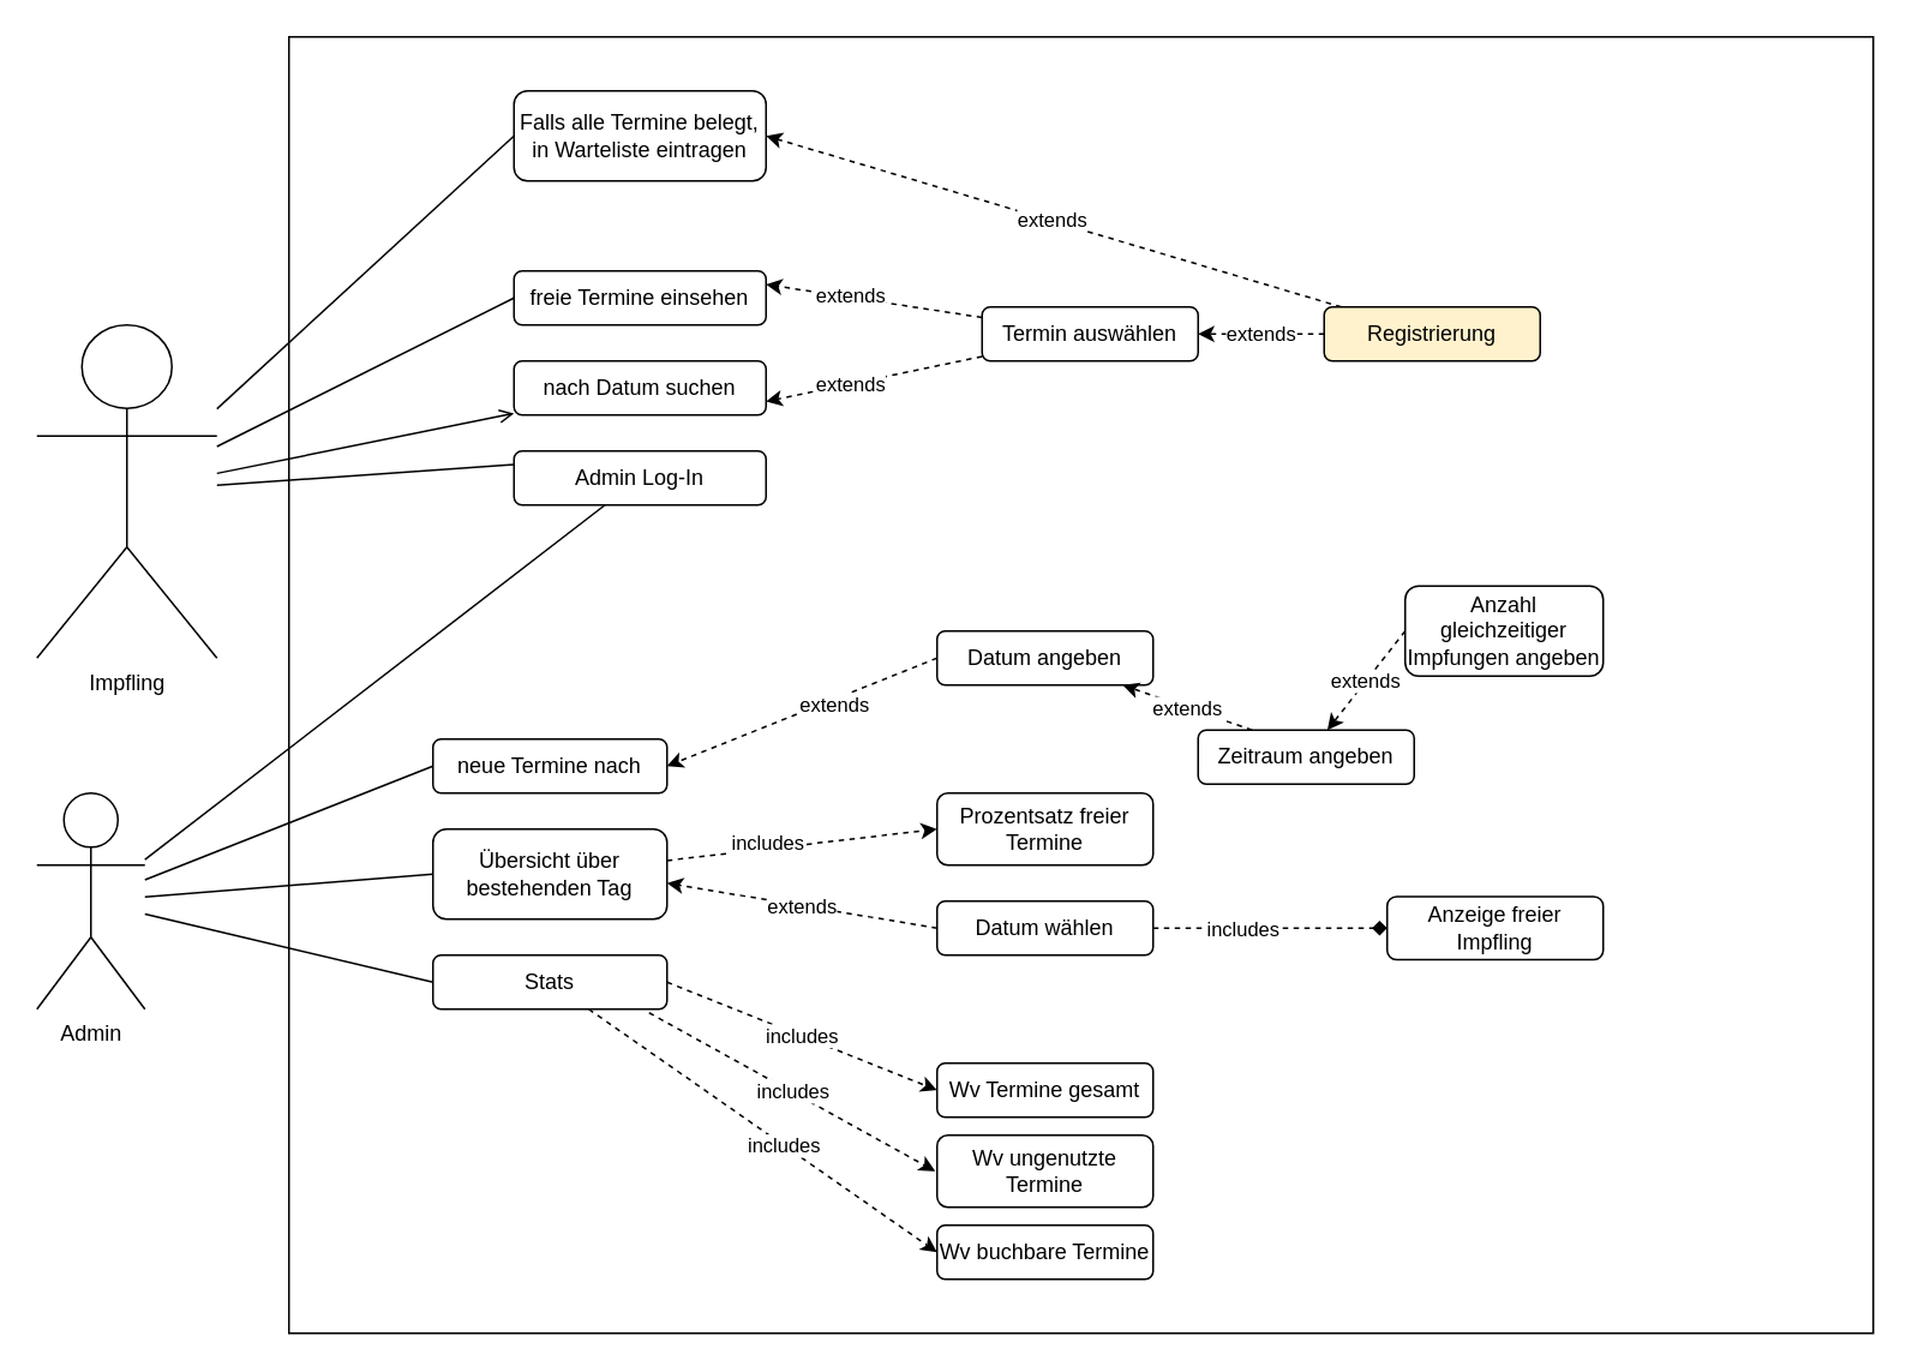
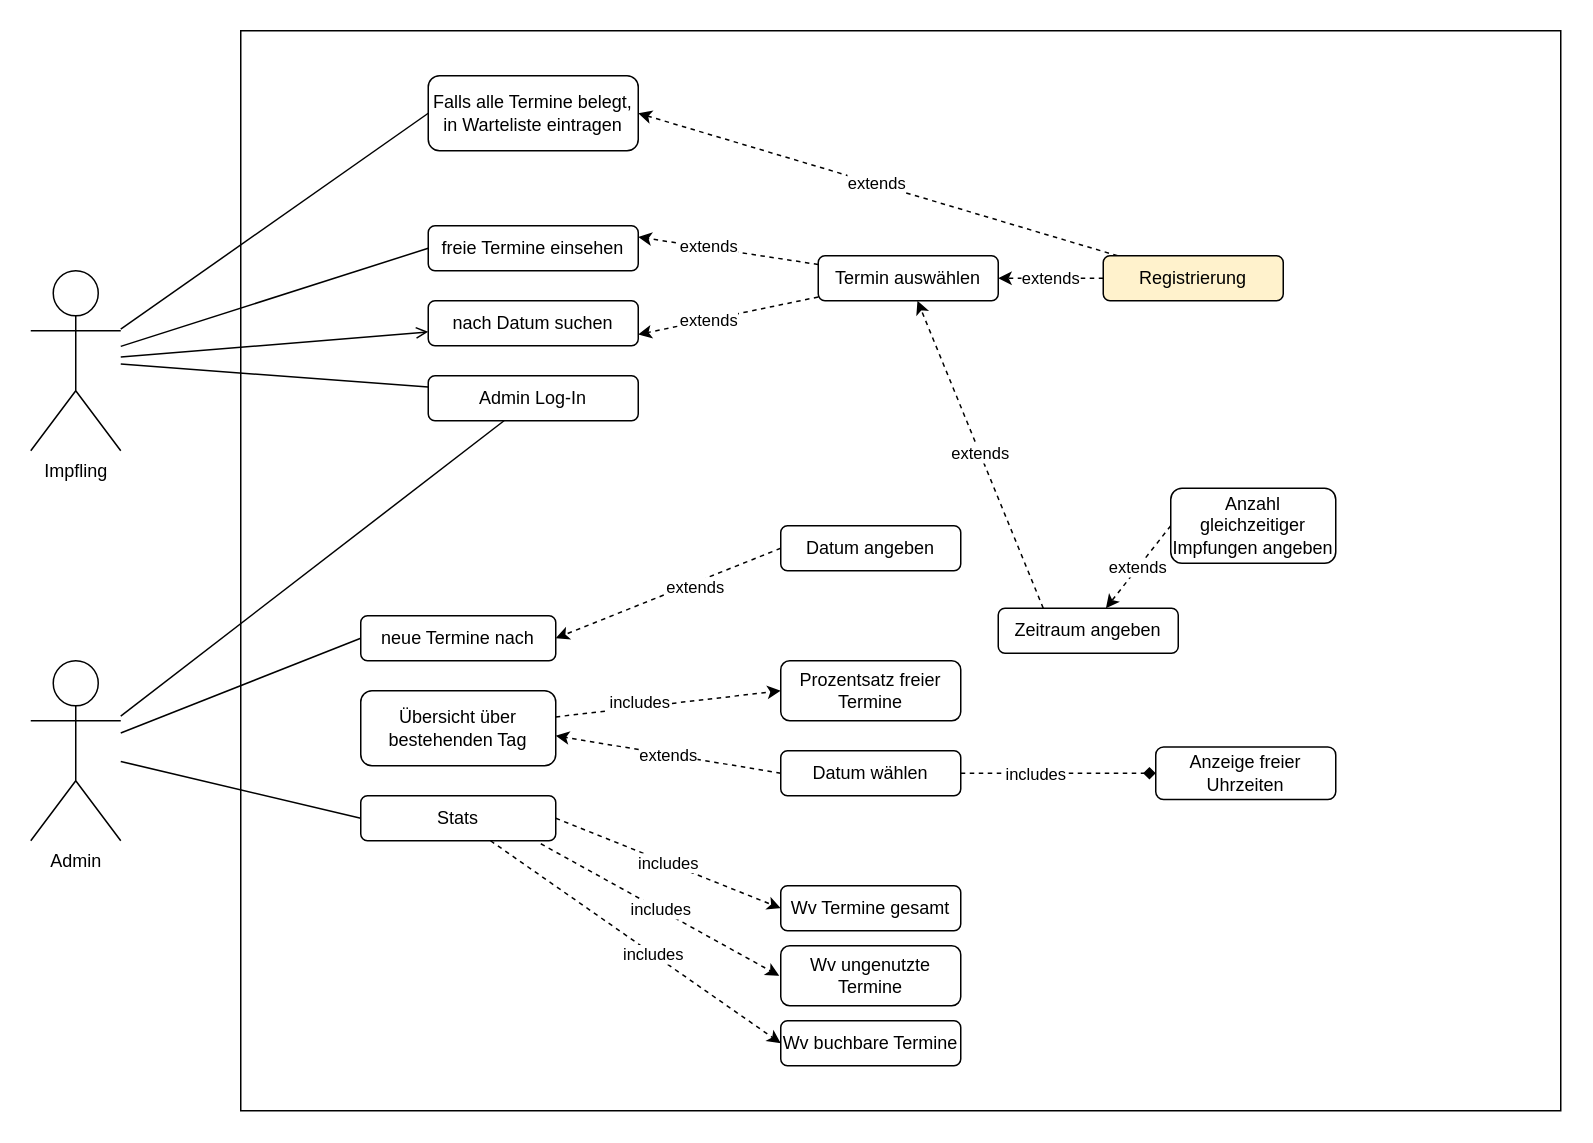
- <mxCell id="7" value="Impfling" style="shape=umlActor;verticalLabelPosition=bottom;verticalAlign=top;html=1;outlineConnect=0;" parent="1" vertex="1"><mxGeometry x="20" y="180" width="100" height="185" as="geometry" /></mxCell>
+ <mxCell id="7" value="Impfling" style="shape=umlActor;verticalLabelPosition=bottom;verticalAlign=top;html=1;outlineConnect=0;" parent="1" vertex="1"><mxGeometry x="20" y="180" width="60" height="120" as="geometry" /></mxCell>
- <mxCell id="39" value="extends" style="edgeStyle=none;rounded=1;orthogonalLoop=1;jettySize=auto;html=1;dashed=1;exitX=0.25;exitY=0;exitDx=0;exitDy=0;" parent="1" source="40" target="38" edge="1"><mxGeometry relative="1" as="geometry" /></mxCell>
+ <mxCell id="39" value="extends" style="edgeStyle=none;rounded=1;orthogonalLoop=1;jettySize=auto;html=1;dashed=1;exitX=0.25;exitY=0;exitDx=0;exitDy=0;" parent="1" source="40" target="20" edge="1"><mxGeometry relative="1" as="geometry" /></mxCell>
- <mxCell id="9" style="edgeStyle=none;rounded=1;orthogonalLoop=1;jettySize=auto;html=1;entryX=0;entryY=0.5;entryDx=0;entryDy=0;endArrow=none;endFill=0;" parent="1" source="11" target="24" edge="1"><mxGeometry relative="1" as="geometry" /></mxCell>
- <mxCell id="35" value="Anzeige freier Impfling" style="rounded=1;whiteSpace=wrap;html=1;" parent="1" vertex="1"><mxGeometry x="770" y="497.5" width="120" height="35" as="geometry" /></mxCell>
+ <mxCell id="35" value="Anzeige freier Uhrzeiten" style="rounded=1;whiteSpace=wrap;html=1;" parent="1" vertex="1"><mxGeometry x="770" y="497.5" width="120" height="35" as="geometry" /></mxCell>
